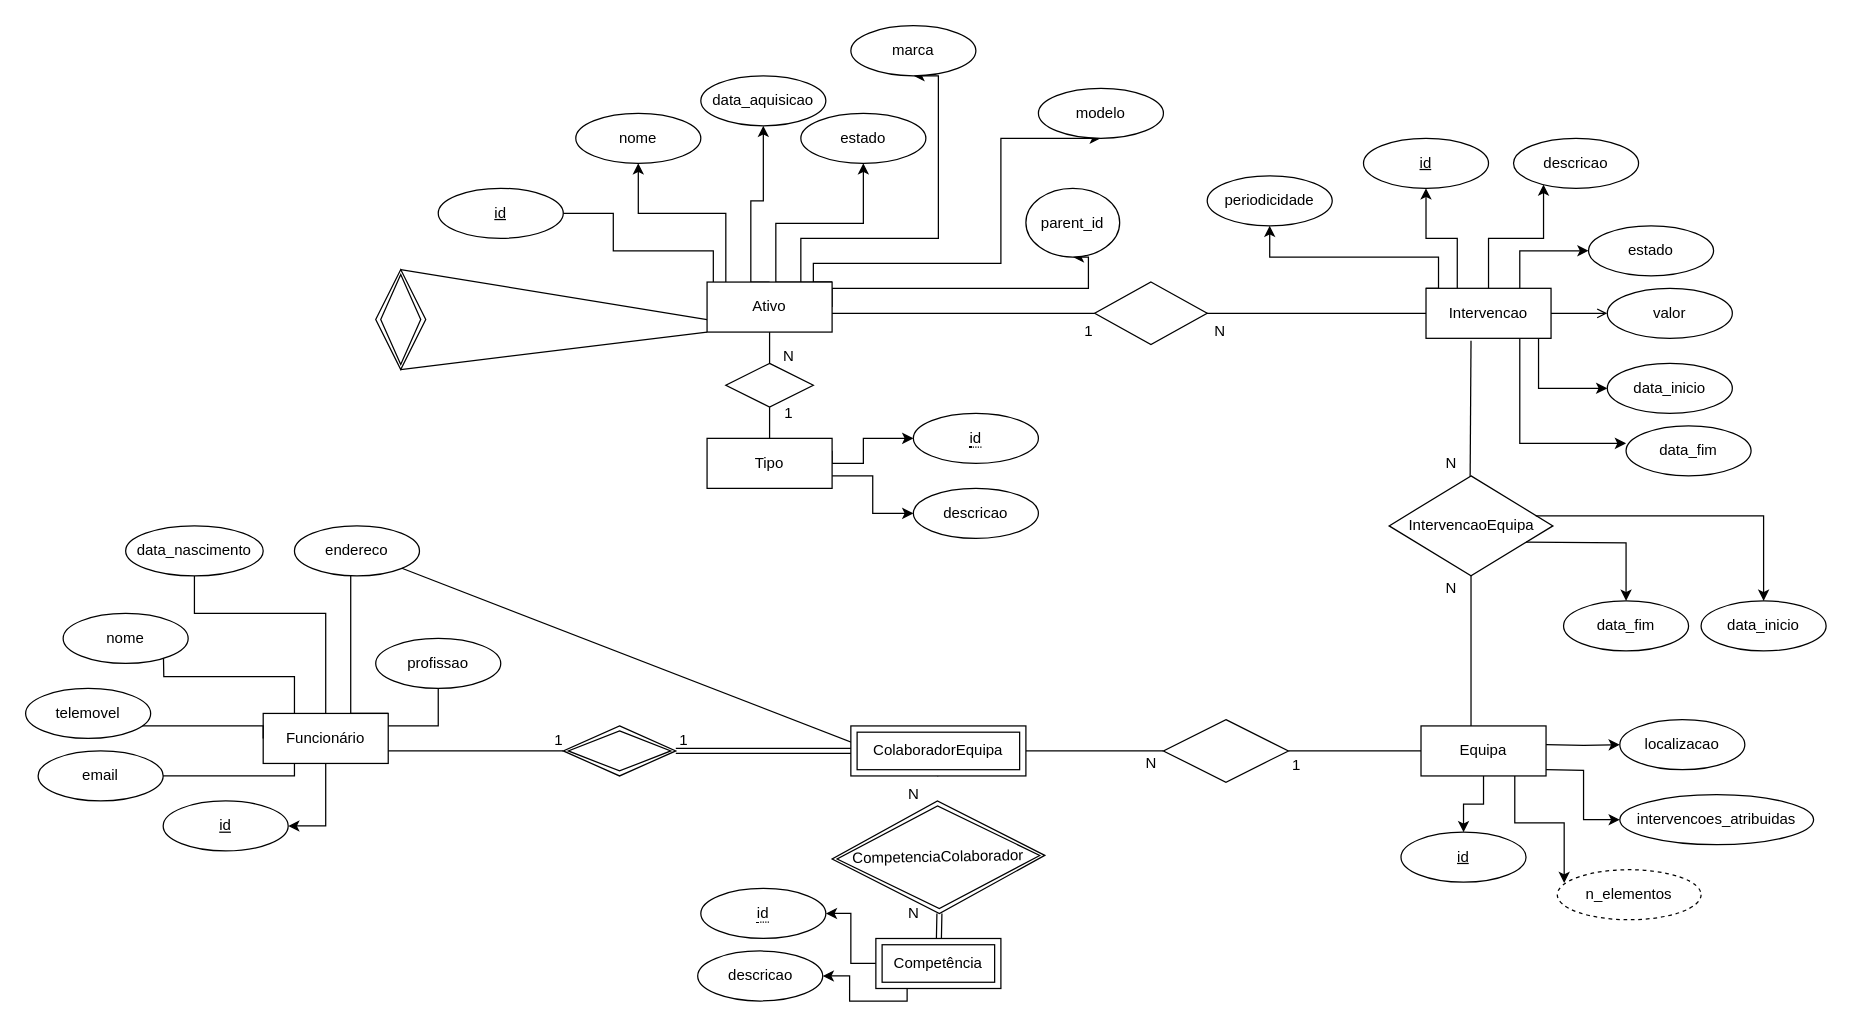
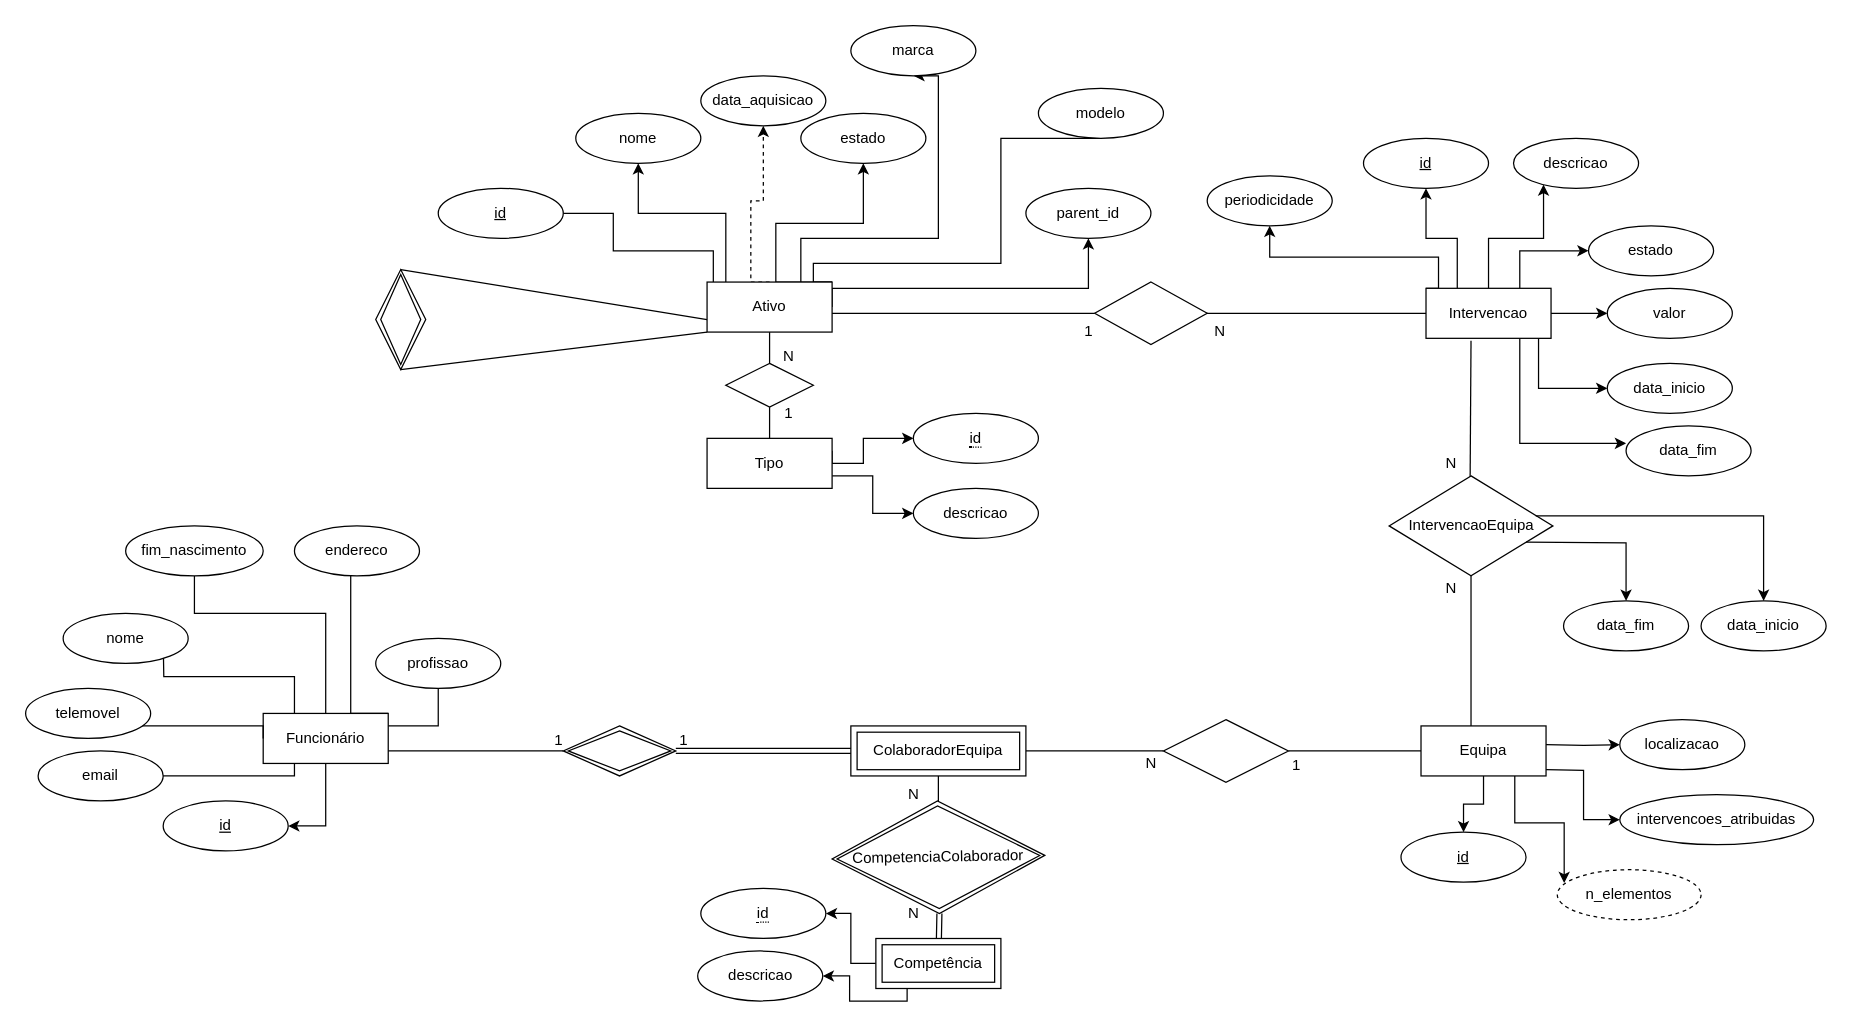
- <mxCell id="7" style="edgeStyle=orthogonalEdgeStyle;rounded=0;orthogonalLoop=1;jettySize=auto;html=1;exitX=1;exitY=0;exitDx=0;exitDy=0;entryX=0.5;entryY=1;entryDx=0;entryDy=0;" parent="1" source="95" target="14" edge="1"><mxGeometry relative="1" as="geometry"><Array as="points"><mxPoint x="650" y="225" /><mxPoint x="650" y="210" /><mxPoint x="800" y="210" /><mxPoint x="800" y="110" /></Array><mxPoint x="800" y="120" as="targetPoint" /></mxGeometry></mxCell>
+ <mxCell id="7" style="edgeStyle=orthogonalEdgeStyle;rounded=0;orthogonalLoop=1;jettySize=auto;html=1;exitX=1;exitY=0;exitDx=0;exitDy=0;entryX=0.5;entryY=1;entryDx=0;entryDy=0;endArrow=none;" parent="1" source="95" target="14" edge="1"><mxGeometry relative="1" as="geometry"><Array as="points"><mxPoint x="650" y="225" /><mxPoint x="650" y="210" /><mxPoint x="800" y="210" /><mxPoint x="800" y="110" /></Array><mxPoint x="800" y="120" as="targetPoint" /></mxGeometry></mxCell>
- <mxCell id="4" style="edgeStyle=orthogonalEdgeStyle;rounded=0;orthogonalLoop=1;jettySize=auto;html=1;exitX=0.5;exitY=0;exitDx=0;exitDy=0;entryX=0.5;entryY=1;entryDx=0;entryDy=0;" parent="1" source="95" target="11" edge="1"><mxGeometry relative="1" as="geometry"><Array as="points"><mxPoint x="600" y="225" /><mxPoint x="600" y="160" /><mxPoint x="610" y="160" /></Array></mxGeometry></mxCell>
+ <mxCell id="4" style="edgeStyle=orthogonalEdgeStyle;rounded=0;orthogonalLoop=1;jettySize=auto;html=1;exitX=0.5;exitY=0;exitDx=0;exitDy=0;entryX=0.5;entryY=1;entryDx=0;entryDy=0;dashed=1;" parent="1" source="95" target="11" edge="1"><mxGeometry relative="1" as="geometry"><Array as="points"><mxPoint x="600" y="225" /><mxPoint x="600" y="160" /><mxPoint x="610" y="160" /></Array></mxGeometry></mxCell>
- <mxCell id="71" value="parent_id" style="ellipse;whiteSpace=wrap;html=1;align=center;" parent="1" vertex="1"><mxGeometry x="820" y="150" width="75" height="55" as="geometry" /></mxCell>
+ <mxCell id="71" value="parent_id" style="ellipse;whiteSpace=wrap;html=1;align=center;" parent="1" vertex="1"><mxGeometry x="820" y="150" width="100" height="40" as="geometry" /></mxCell>
- <mxCell id="38" style="edgeStyle=orthogonalEdgeStyle;rounded=0;orthogonalLoop=1;jettySize=auto;html=1;exitX=1;exitY=0.5;exitDx=0;exitDy=0;endArrow=open;" parent="1" source="41" target="47" edge="1"><mxGeometry relative="1" as="geometry" /></mxCell>
+ <mxCell id="38" style="edgeStyle=orthogonalEdgeStyle;rounded=0;orthogonalLoop=1;jettySize=auto;html=1;exitX=1;exitY=0.5;exitDx=0;exitDy=0;" parent="1" source="41" target="47" edge="1"><mxGeometry relative="1" as="geometry" /></mxCell>
- <mxCell id="22" value="data_nascimento" style="ellipse;whiteSpace=wrap;html=1;align=center;" parent="1" vertex="1"><mxGeometry x="100" y="420" width="110" height="40" as="geometry" /></mxCell>
+ <mxCell id="22" value="fim_nascimento" style="ellipse;whiteSpace=wrap;html=1;align=center;" parent="1" vertex="1"><mxGeometry x="100" y="420" width="110" height="40" as="geometry" /></mxCell>
- <mxCell id="67" value="" style="endArrow=none;html=1;rounded=0;exitX=0.5;exitY=1;exitDx=0;exitDy=0;" parent="1" source="72" target="31" edge="1"><mxGeometry relative="1" as="geometry"><mxPoint x="850" y="620" as="sourcePoint" /><mxPoint x="670" y="900" as="targetPoint" /></mxGeometry></mxCell>
+ <mxCell id="67" value="" style="endArrow=none;html=1;rounded=0;exitX=0.5;exitY=1;exitDx=0;exitDy=0;" parent="1" source="72" target="65" edge="1"><mxGeometry relative="1" as="geometry"><mxPoint x="850" y="620" as="sourcePoint" /><mxPoint x="670" y="900" as="targetPoint" /></mxGeometry></mxCell>
